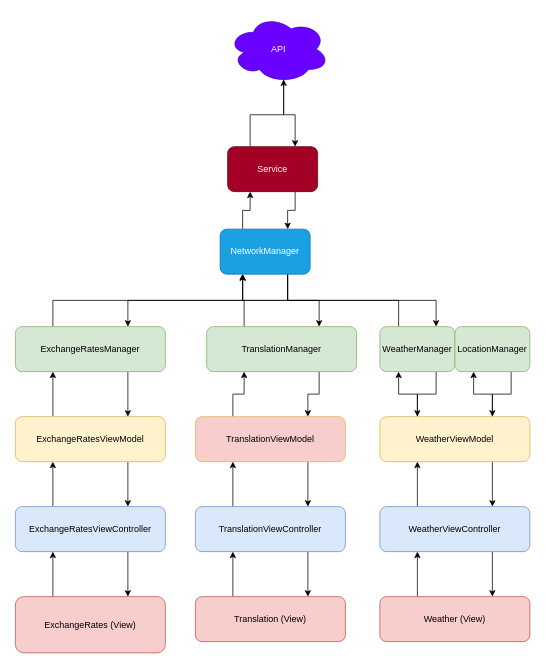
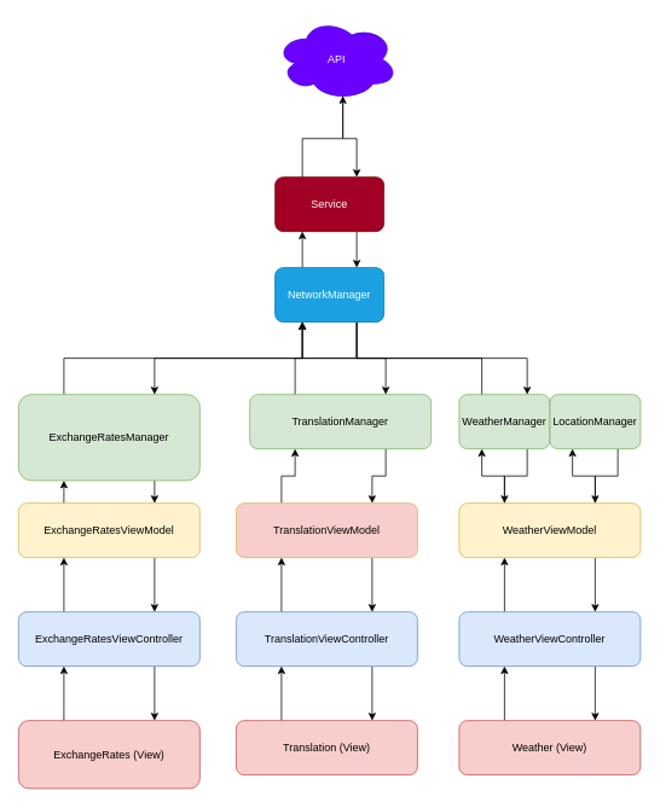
- <mxCell id="6" value="NetworkManager" style="rounded=1;whiteSpace=wrap;html=1;fillColor=#1ba1e2;fontColor=#ffffff;strokeColor=#006EAF;" vertex="1" parent="1"><mxGeometry x="293" y="305" width="120" height="60" as="geometry" /></mxCell>
+ <mxCell id="6" value="NetworkManager" style="rounded=1;whiteSpace=wrap;html=1;fillColor=#1ba1e2;fontColor=#ffffff;strokeColor=#006EAF;" vertex="1" parent="1"><mxGeometry x="303" y="295" width="120" height="60" as="geometry" /></mxCell>
- <mxCell id="37" value="ExchangeRatesManager" style="rounded=1;whiteSpace=wrap;html=1;labelBackgroundColor=none;fillColor=#d5e8d4;strokeColor=#82b366;" vertex="1" parent="1"><mxGeometry x="20" y="435" width="200" height="60" as="geometry" /></mxCell>
+ <mxCell id="37" value="ExchangeRatesManager" style="rounded=1;whiteSpace=wrap;html=1;labelBackgroundColor=none;fillColor=#d5e8d4;strokeColor=#82b366;" vertex="1" parent="1"><mxGeometry x="20" y="435" width="200" height="95" as="geometry" /></mxCell>
